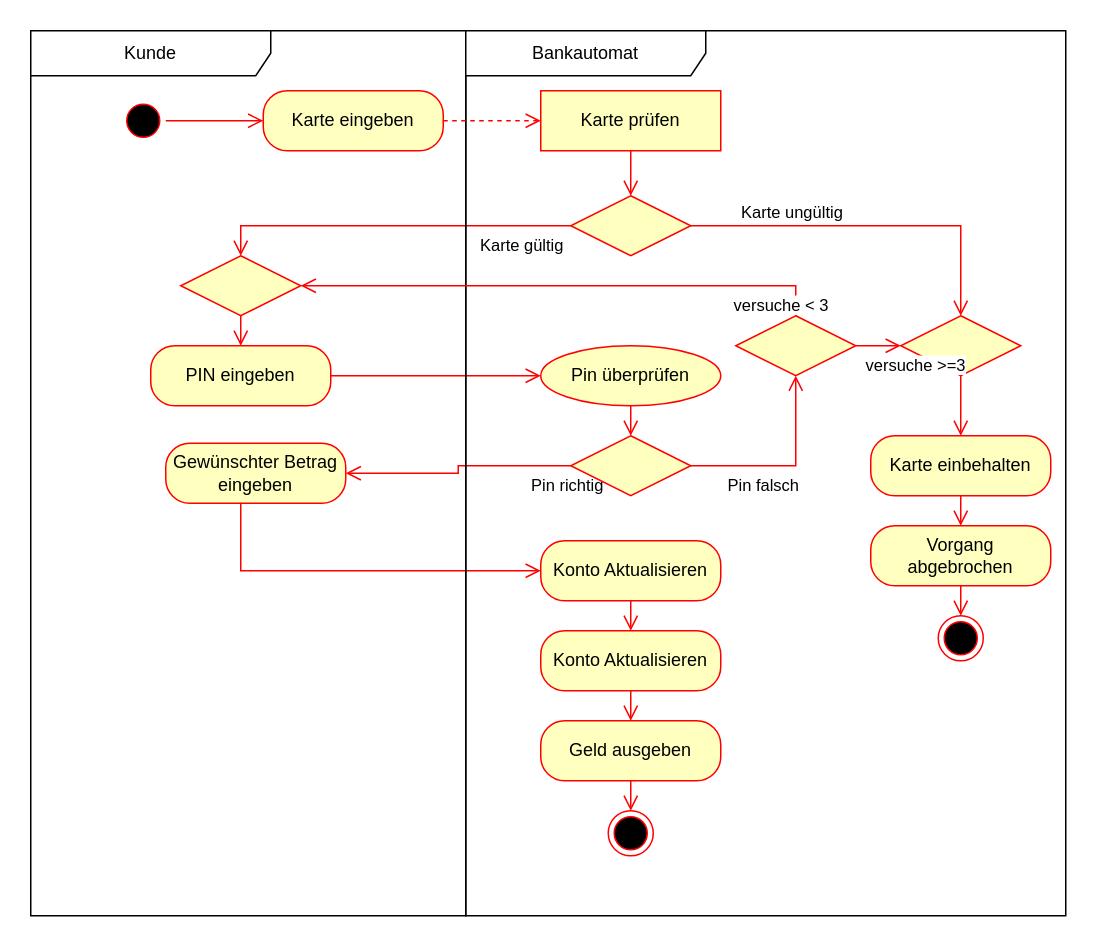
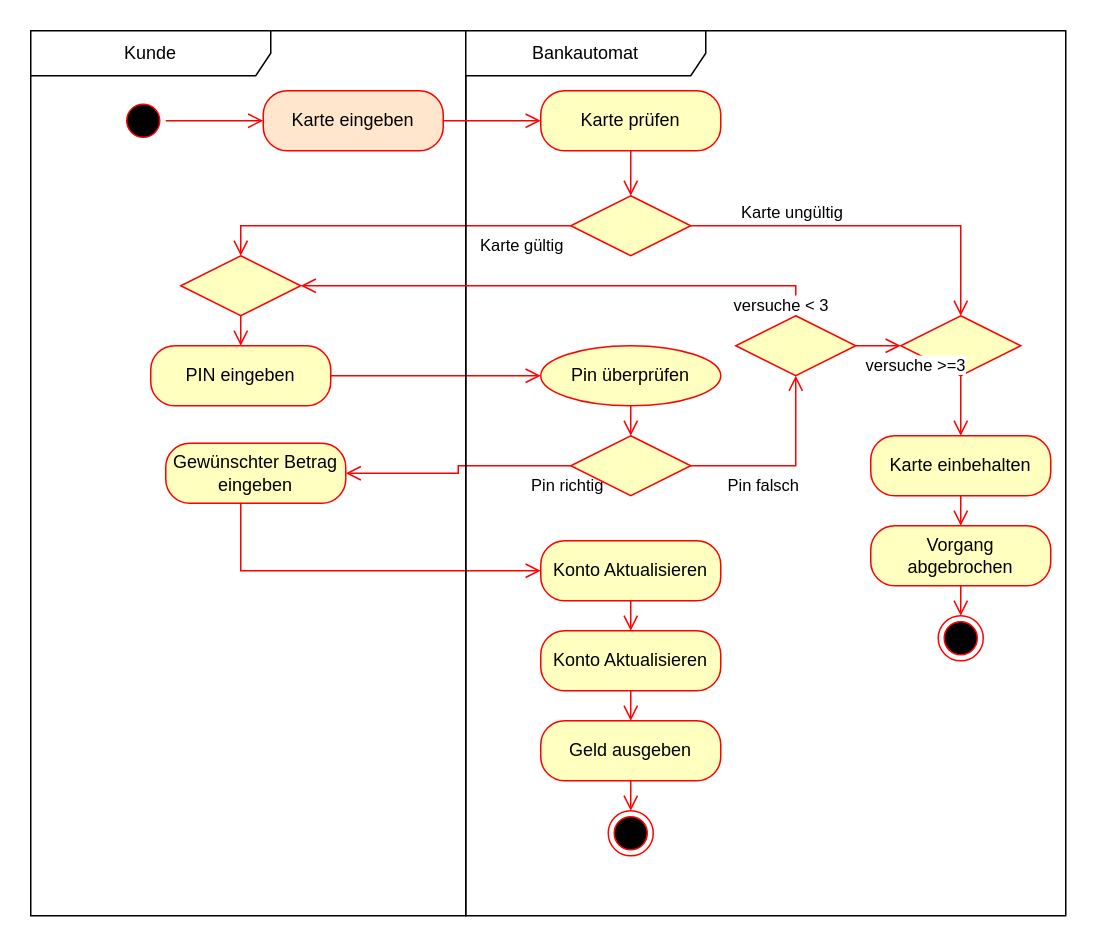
- <mxCell id="8" value="Karte eingeben" style="rounded=1;whiteSpace=wrap;html=1;arcSize=40;fontColor=#000000;fillColor=#ffffc0;strokeColor=#ff0000;" parent="6" vertex="1"><mxGeometry x="155" y="40" width="120" height="40" as="geometry" /></mxCell>
+ <mxCell id="8" value="Karte eingeben" style="rounded=1;whiteSpace=wrap;html=1;arcSize=40;fontColor=#000000;fillColor=#ffe6cc;strokeColor=#ff0000;" parent="6" vertex="1"><mxGeometry x="155" y="40" width="120" height="40" as="geometry" /></mxCell>
- <mxCell id="39" value="" style="edgeStyle=orthogonalEdgeStyle;html=1;align=left;verticalAlign=bottom;endArrow=open;endSize=8;strokeColor=#ff0000;rounded=0;dashed=1;" parent="1" source="8" target="15" edge="1"><mxGeometry x="-1" relative="1" as="geometry"><mxPoint x="435" y="80" as="targetPoint" /><mxPoint x="295" y="80" as="sourcePoint" /></mxGeometry></mxCell>
+ <mxCell id="39" value="" style="edgeStyle=orthogonalEdgeStyle;html=1;align=left;verticalAlign=bottom;endArrow=open;endSize=8;strokeColor=#ff0000;rounded=0;" parent="1" source="8" target="15" edge="1"><mxGeometry x="-1" relative="1" as="geometry"><mxPoint x="435" y="80" as="targetPoint" /><mxPoint x="295" y="80" as="sourcePoint" /></mxGeometry></mxCell>
- <mxCell id="15" value="Karte prüfen" style="whiteSpace=wrap;html=1;arcSize=40;fontColor=#000000;fillColor=#ffffc0;strokeColor=#ff0000;rounded=0;" parent="14" vertex="1"><mxGeometry x="50" y="40" width="120" height="40" as="geometry" /></mxCell>
+ <mxCell id="15" value="Karte prüfen" style="rounded=1;whiteSpace=wrap;html=1;arcSize=40;fontColor=#000000;fillColor=#ffffc0;strokeColor=#ff0000;" parent="14" vertex="1"><mxGeometry x="50" y="40" width="120" height="40" as="geometry" /></mxCell>
